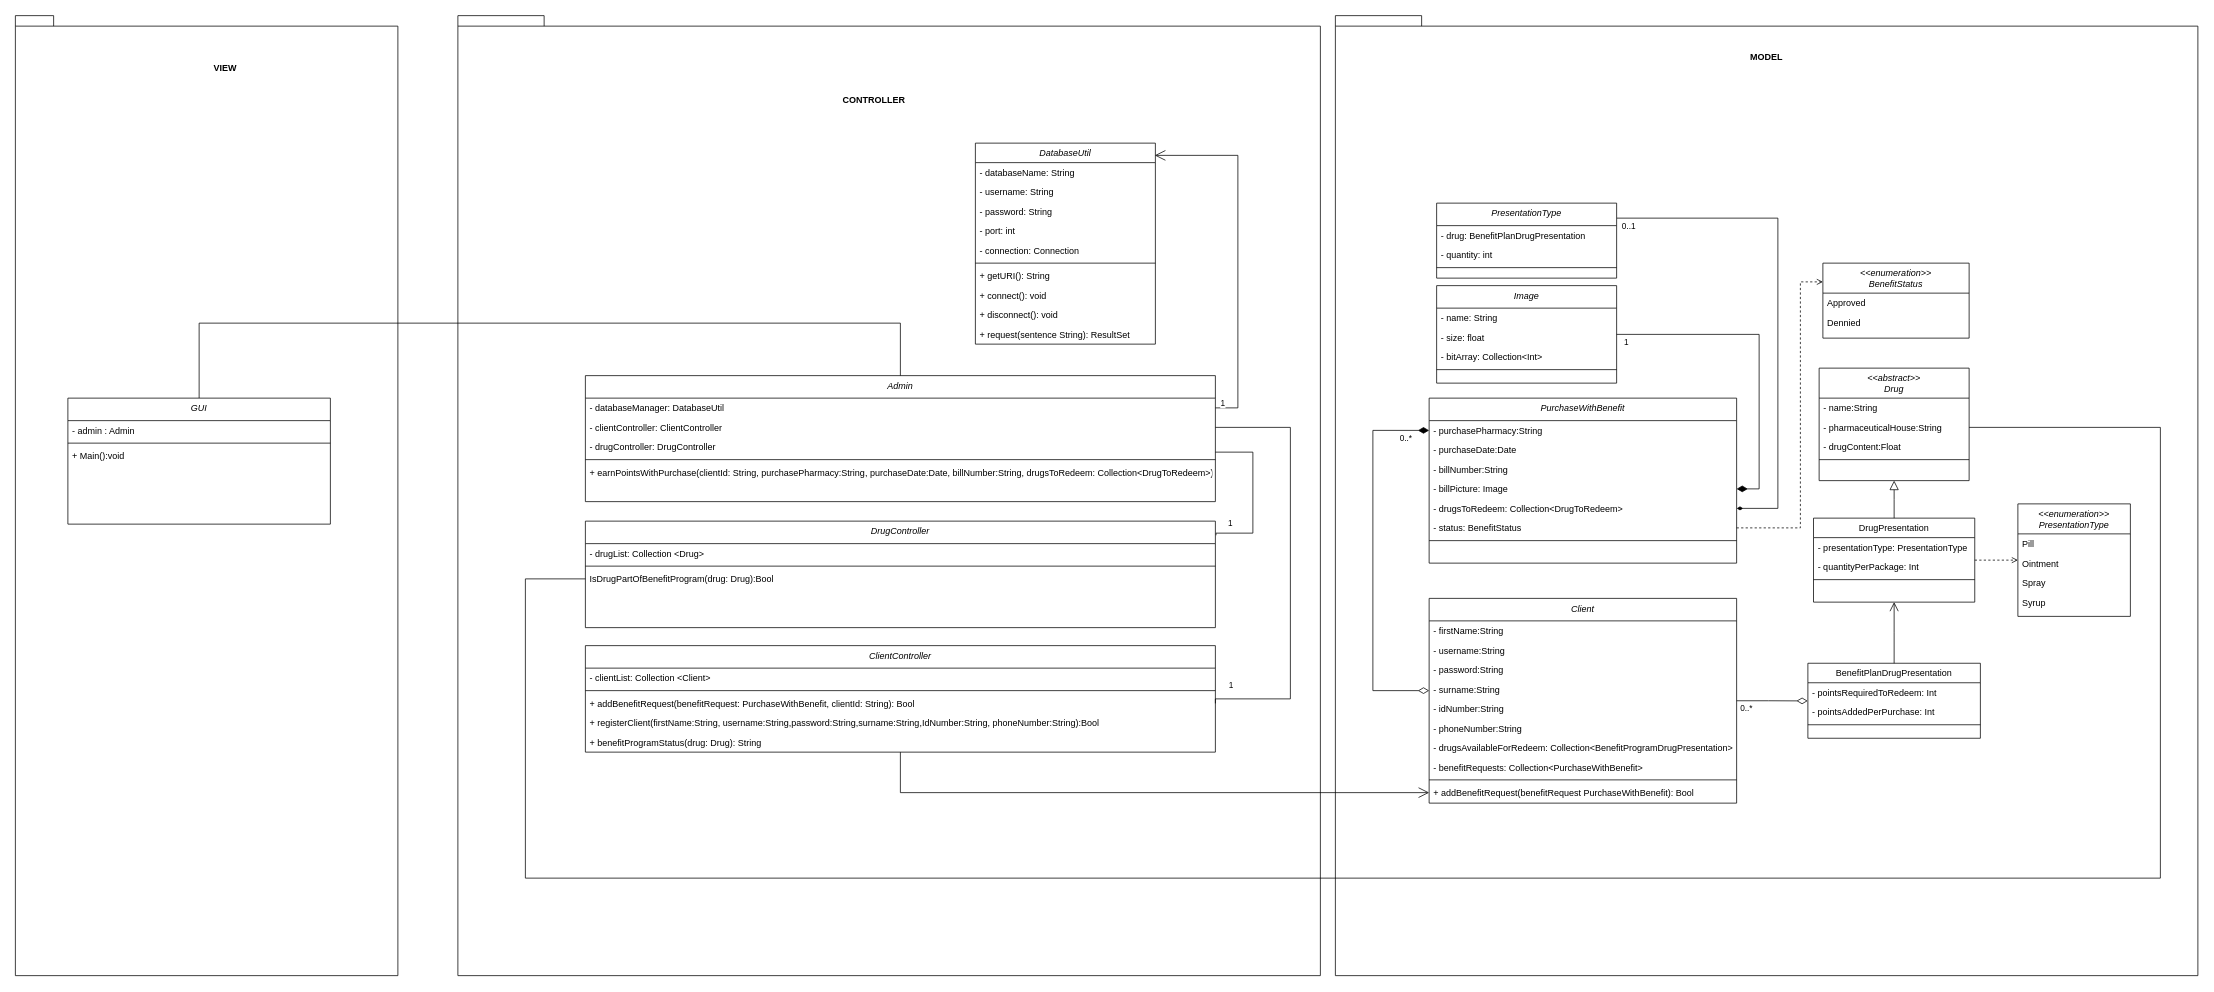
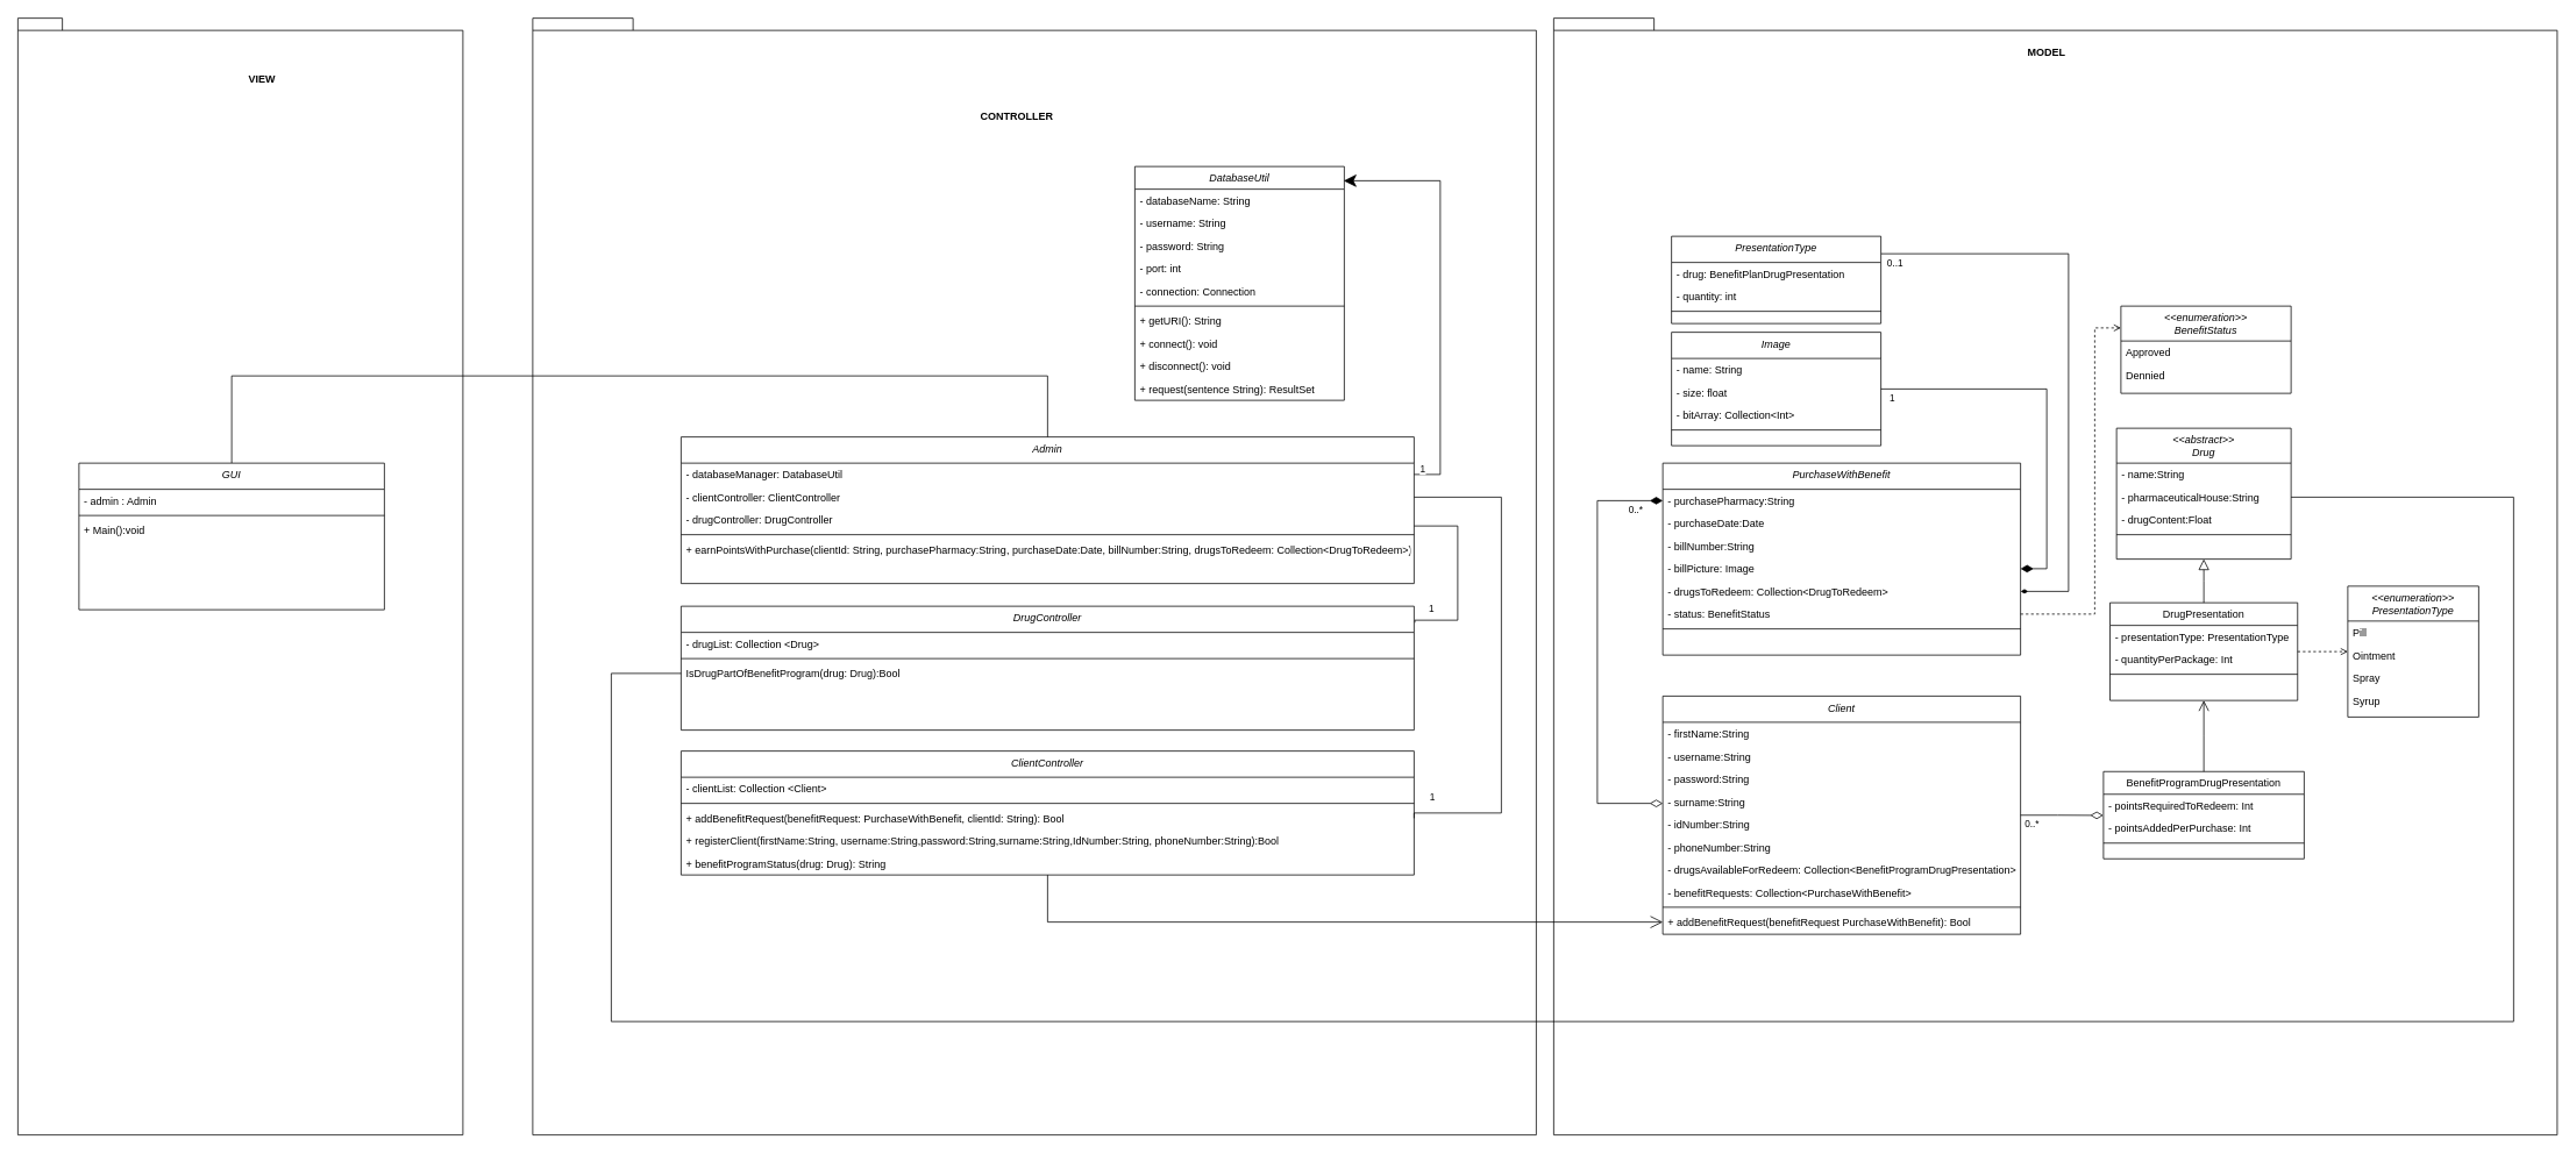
- <mxCell id="25" value="&lt;div&gt;MODEL&lt;/div&gt;" style="text;html=1;strokeColor=none;fillColor=none;align=center;verticalAlign=middle;whiteSpace=wrap;rounded=0;fontStyle=1" parent="1" vertex="1"><mxGeometry x="2325" y="60" width="60" height="30" as="geometry" /></mxCell>
+ <mxCell id="25" value="&lt;div&gt;MODEL&lt;/div&gt;" style="text;html=1;strokeColor=none;fillColor=none;align=center;verticalAlign=middle;whiteSpace=wrap;rounded=0;fontStyle=1" parent="1" vertex="1"><mxGeometry x="2315" y="45" width="60" height="30" as="geometry" /></mxCell>
- <mxCell id="102" style="edgeStyle=orthogonalEdgeStyle;rounded=0;orthogonalLoop=1;jettySize=auto;html=1;endArrow=open;endFill=1;entryX=0.997;entryY=0.061;entryDx=0;entryDy=0;endSize=12;exitX=1;exitY=0.5;exitDx=0;exitDy=0;entryPerimeter=0;" edge="1" parent="1" source="66" target="80"><mxGeometry relative="1" as="geometry"><mxPoint x="780" y="582" as="sourcePoint" /><Array as="points"><mxPoint x="1650" y="543" /><mxPoint x="1650" y="206" /><mxPoint x="1539" y="206" /></Array></mxGeometry></mxCell>
+ <mxCell id="102" style="edgeStyle=orthogonalEdgeStyle;rounded=0;orthogonalLoop=1;jettySize=auto;html=1;endArrow=classic;endFill=1;entryX=0.997;entryY=0.061;entryDx=0;entryDy=0;endSize=12;exitX=1;exitY=0.5;exitDx=0;exitDy=0;entryPerimeter=0;" edge="1" parent="1" source="66" target="80"><mxGeometry relative="1" as="geometry"><mxPoint x="780" y="582" as="sourcePoint" /><Array as="points"><mxPoint x="1650" y="543" /><mxPoint x="1650" y="206" /><mxPoint x="1539" y="206" /></Array></mxGeometry></mxCell>
- <mxCell id="15" value="BenefitPlanDrugPresentation" style="swimlane;fontStyle=0;align=center;verticalAlign=top;childLayout=stackLayout;horizontal=1;startSize=26;horizontalStack=0;resizeParent=1;resizeLast=0;collapsible=1;marginBottom=0;rounded=0;shadow=0;strokeWidth=1;" parent="1" vertex="1"><mxGeometry x="2410" y="883.5" width="230" height="100" as="geometry"><mxRectangle x="340" y="380" width="170" height="26" as="alternateBounds" /></mxGeometry></mxCell>
+ <mxCell id="15" value="BenefitProgramDrugPresentation" style="swimlane;fontStyle=0;align=center;verticalAlign=top;childLayout=stackLayout;horizontal=1;startSize=26;horizontalStack=0;resizeParent=1;resizeLast=0;collapsible=1;marginBottom=0;rounded=0;shadow=0;strokeWidth=1;" parent="1" vertex="1"><mxGeometry x="2410" y="883.5" width="230" height="100" as="geometry"><mxRectangle x="340" y="380" width="170" height="26" as="alternateBounds" /></mxGeometry></mxCell>
